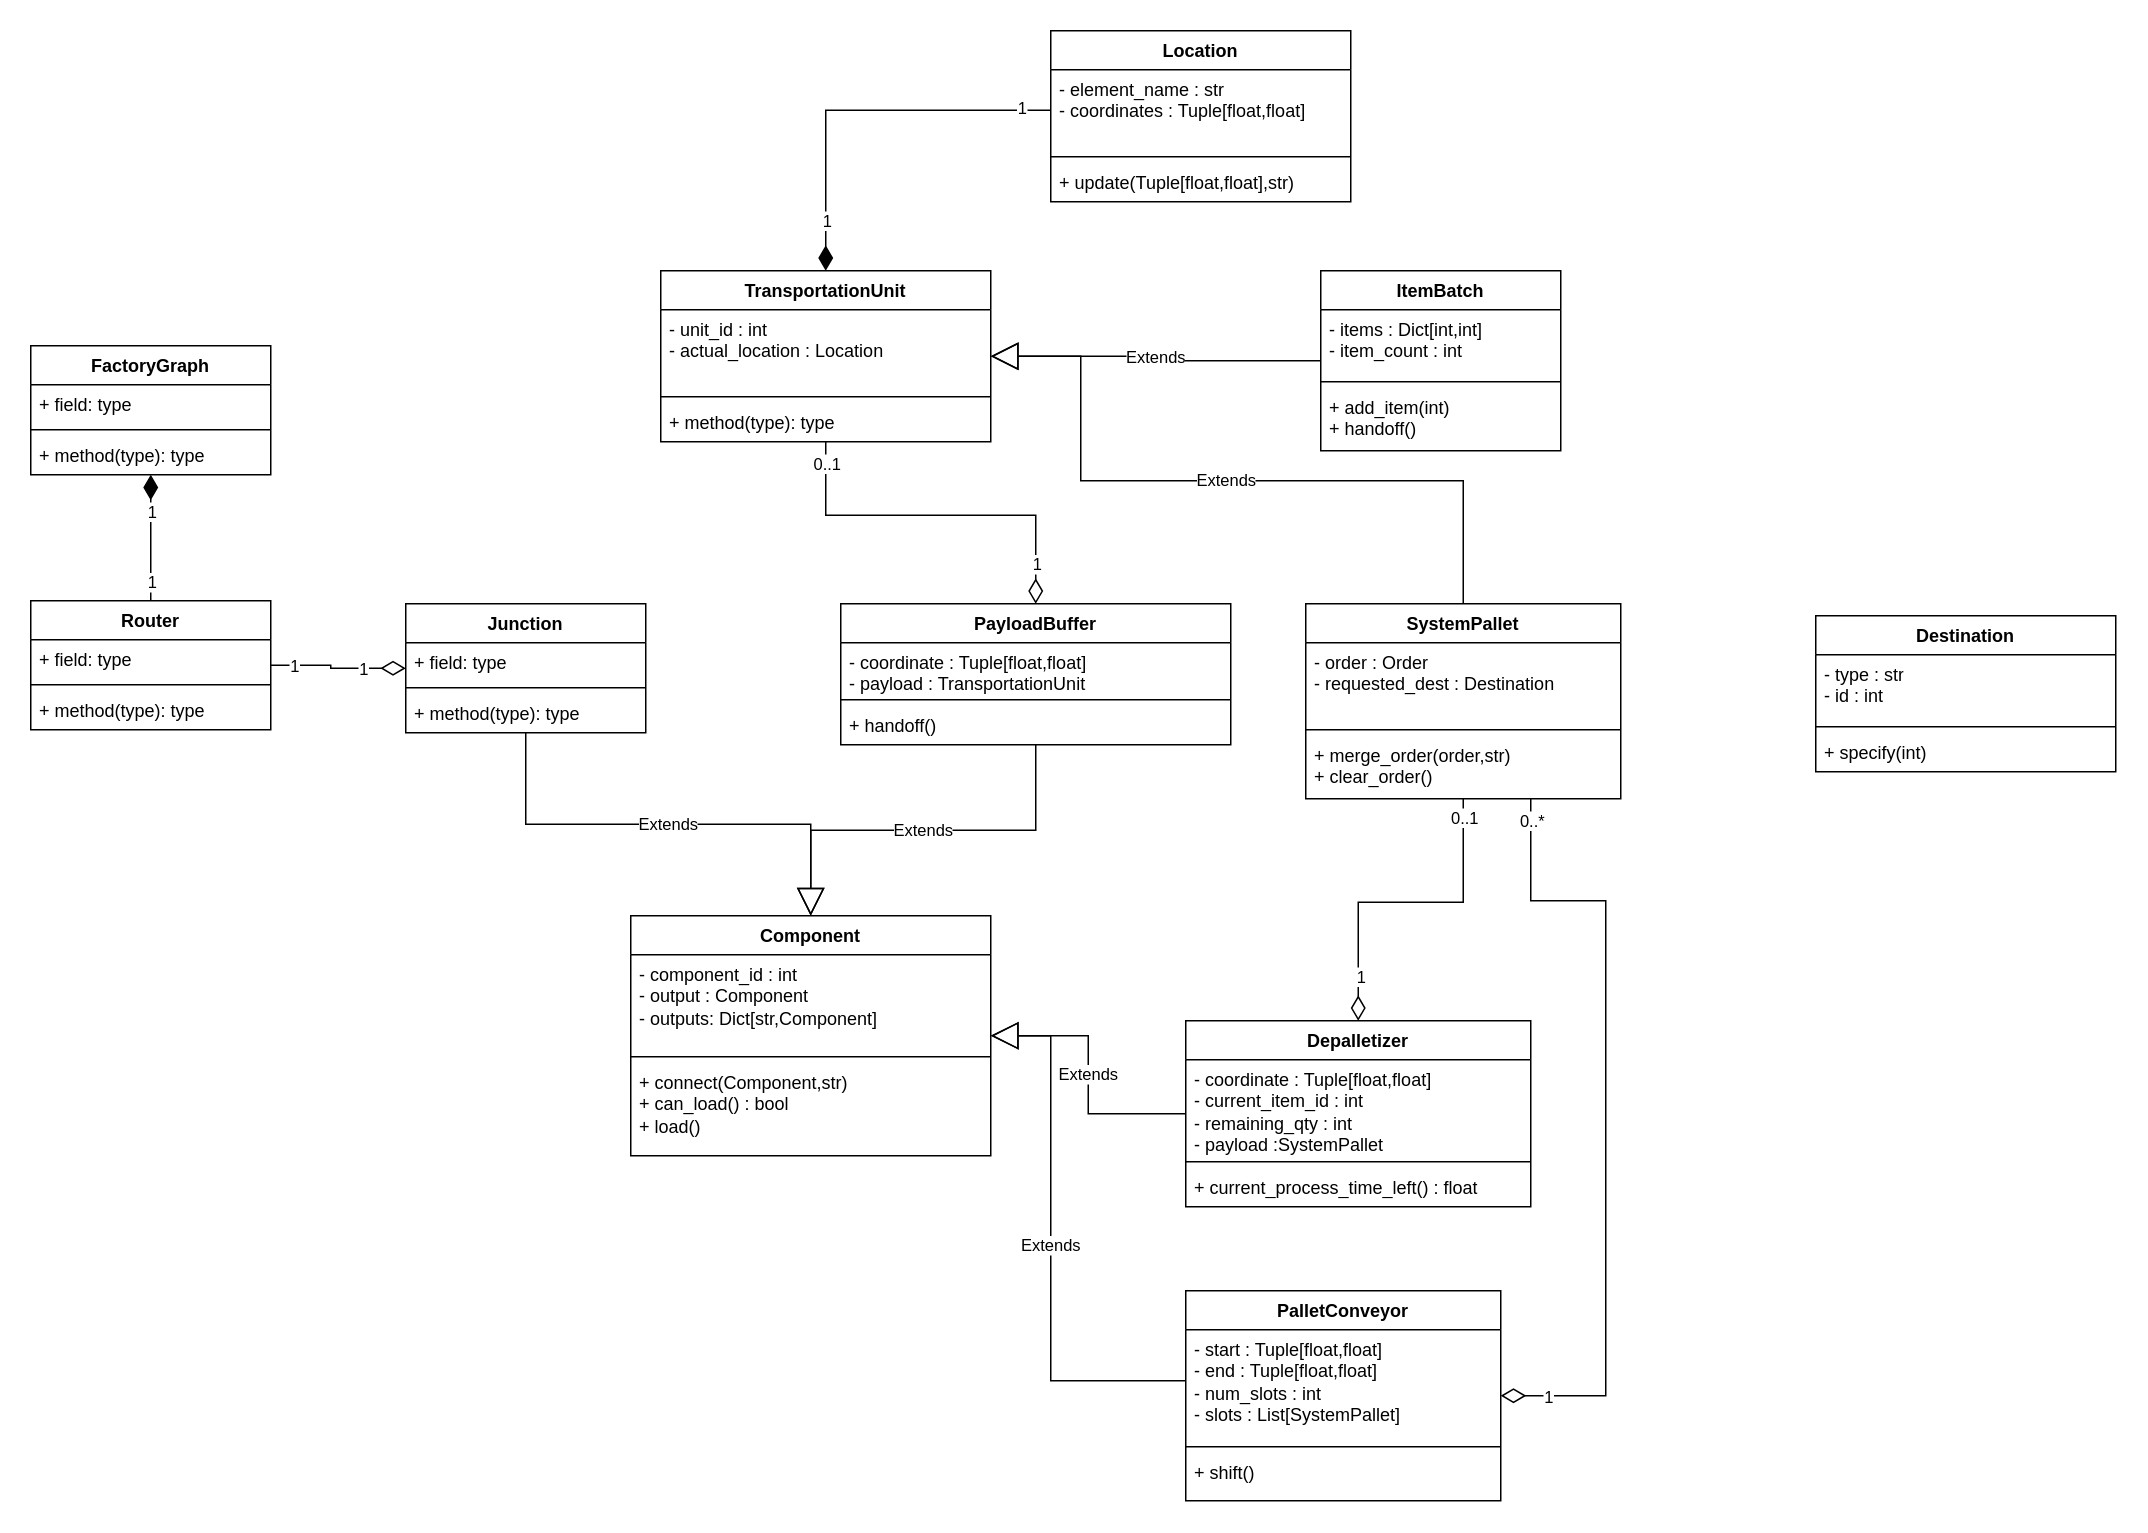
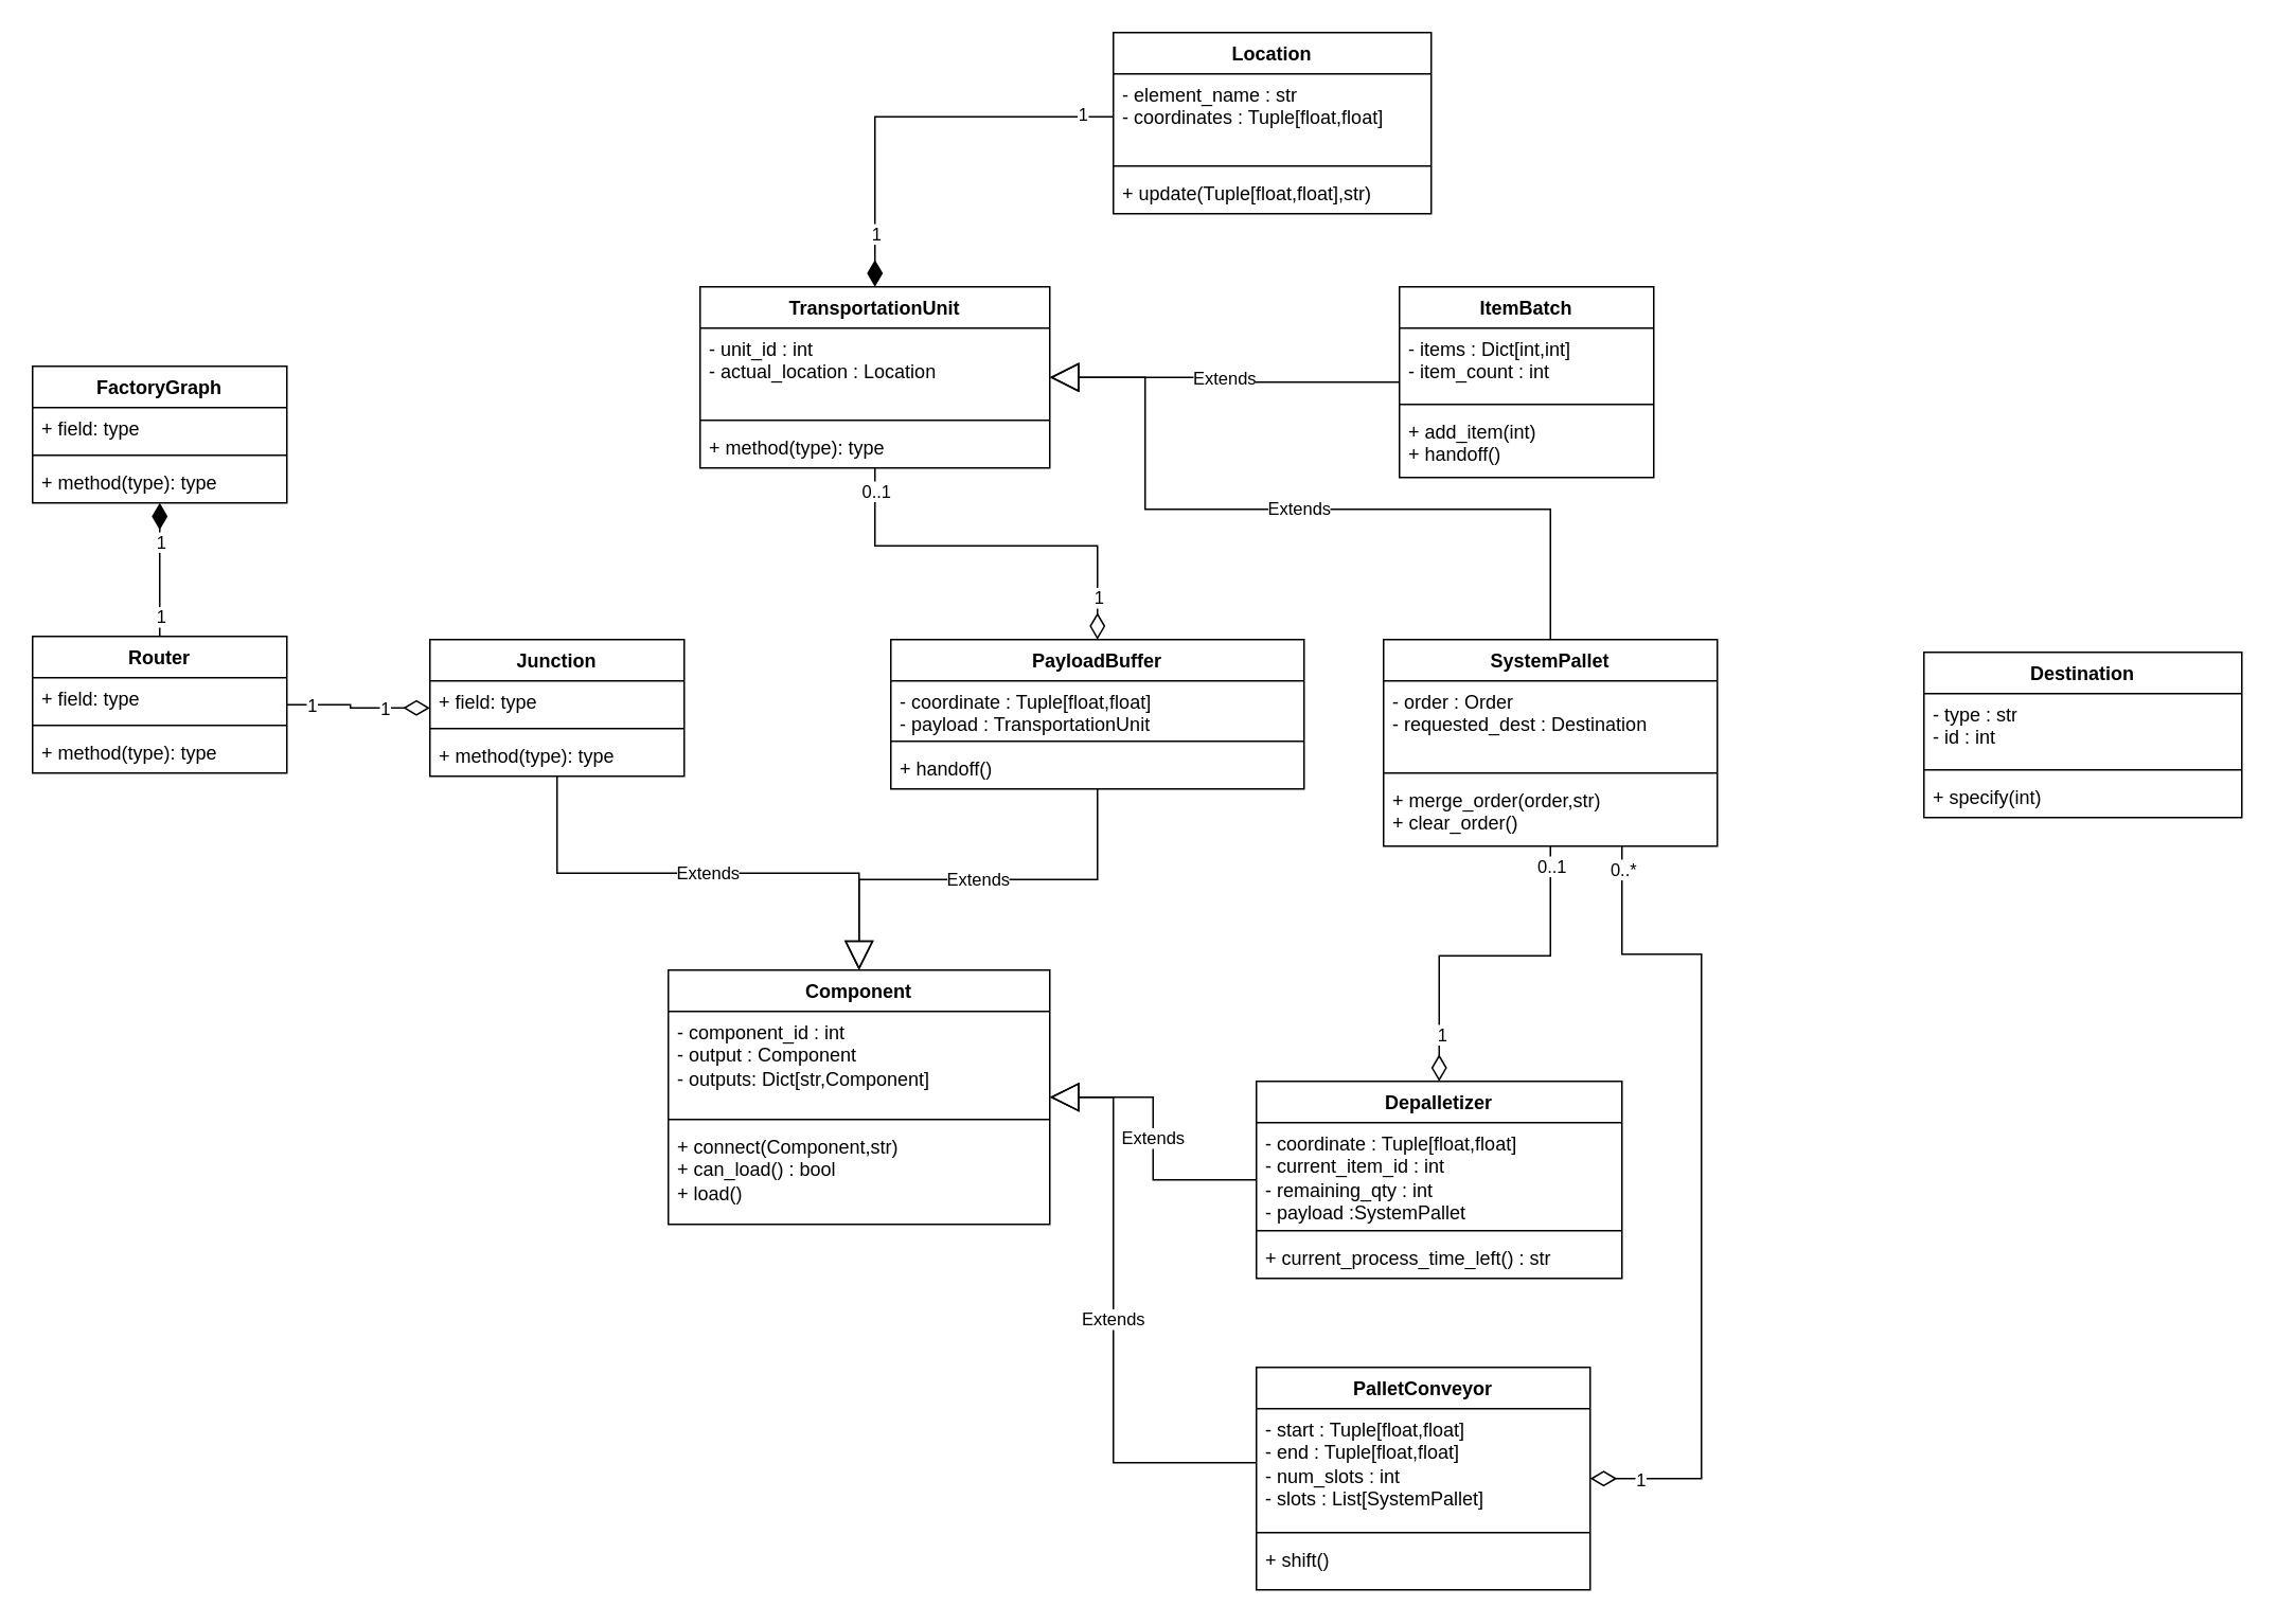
- <mxCell id="19" value="+ current_process_time_left() : float" style="text;strokeColor=none;fillColor=none;align=left;verticalAlign=top;spacingLeft=4;spacingRight=4;overflow=hidden;rotatable=0;points=[[0,0.5],[1,0.5]];portConstraint=eastwest;whiteSpace=wrap;html=1;" parent="16" vertex="1"><mxGeometry y="98" width="230" height="26" as="geometry" /></mxCell>
+ <mxCell id="19" value="+ current_process_time_left() : str" style="text;strokeColor=none;fillColor=none;align=left;verticalAlign=top;spacingLeft=4;spacingRight=4;overflow=hidden;rotatable=0;points=[[0,0.5],[1,0.5]];portConstraint=eastwest;whiteSpace=wrap;html=1;" parent="16" vertex="1"><mxGeometry y="98" width="230" height="26" as="geometry" /></mxCell>
